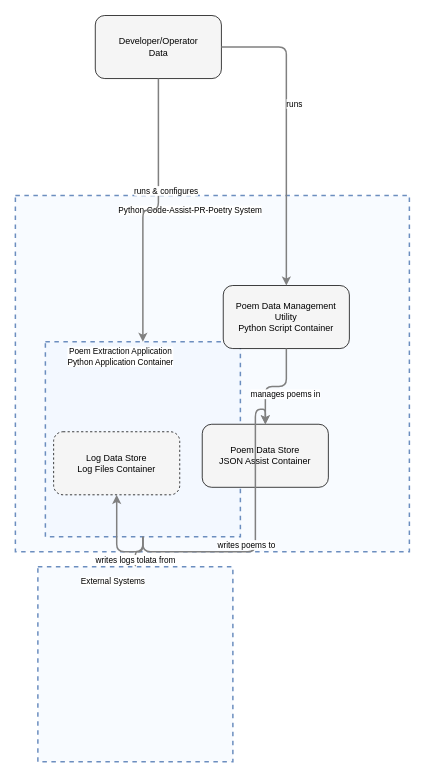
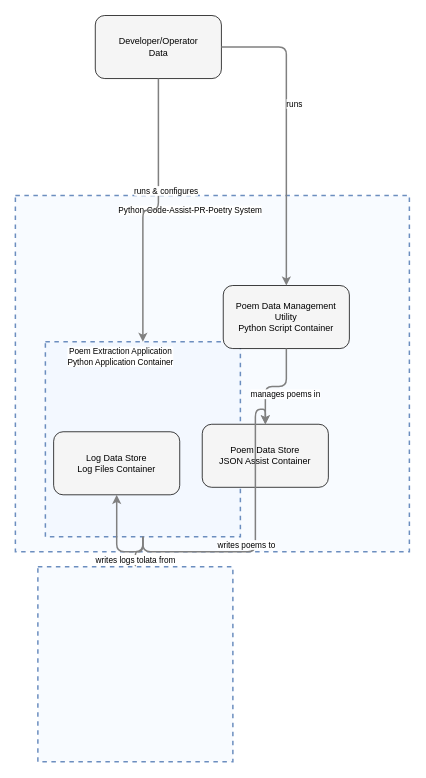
- <mxCell id="10" value="Log Data Store&lt;br&gt;Log Files Container" style="rounded=1;whiteSpace=wrap;html=1;fillColor=#f5f5f5;dashed=1;" vertex="1" parent="6"><mxGeometry x="51" y="315" width="168.158" height="84.079" as="geometry" /></mxCell>
+ <mxCell id="10" value="Log Data Store&lt;br&gt;Log Files Container" style="rounded=1;whiteSpace=wrap;html=1;fillColor=#f5f5f5" vertex="1" parent="6"><mxGeometry x="51" y="315" width="168.158" height="84.079" as="geometry" /></mxCell>
- <mxCell id="5" value="External Systems" style="edgeLabel;html=1;align=center;verticalAlign=middle;resizable=0;labelBackgroundColor=white;spacing=5" vertex="1" parent="1"><mxGeometry x="58" y="763" width="184" height="24" as="geometry" /></mxCell>
